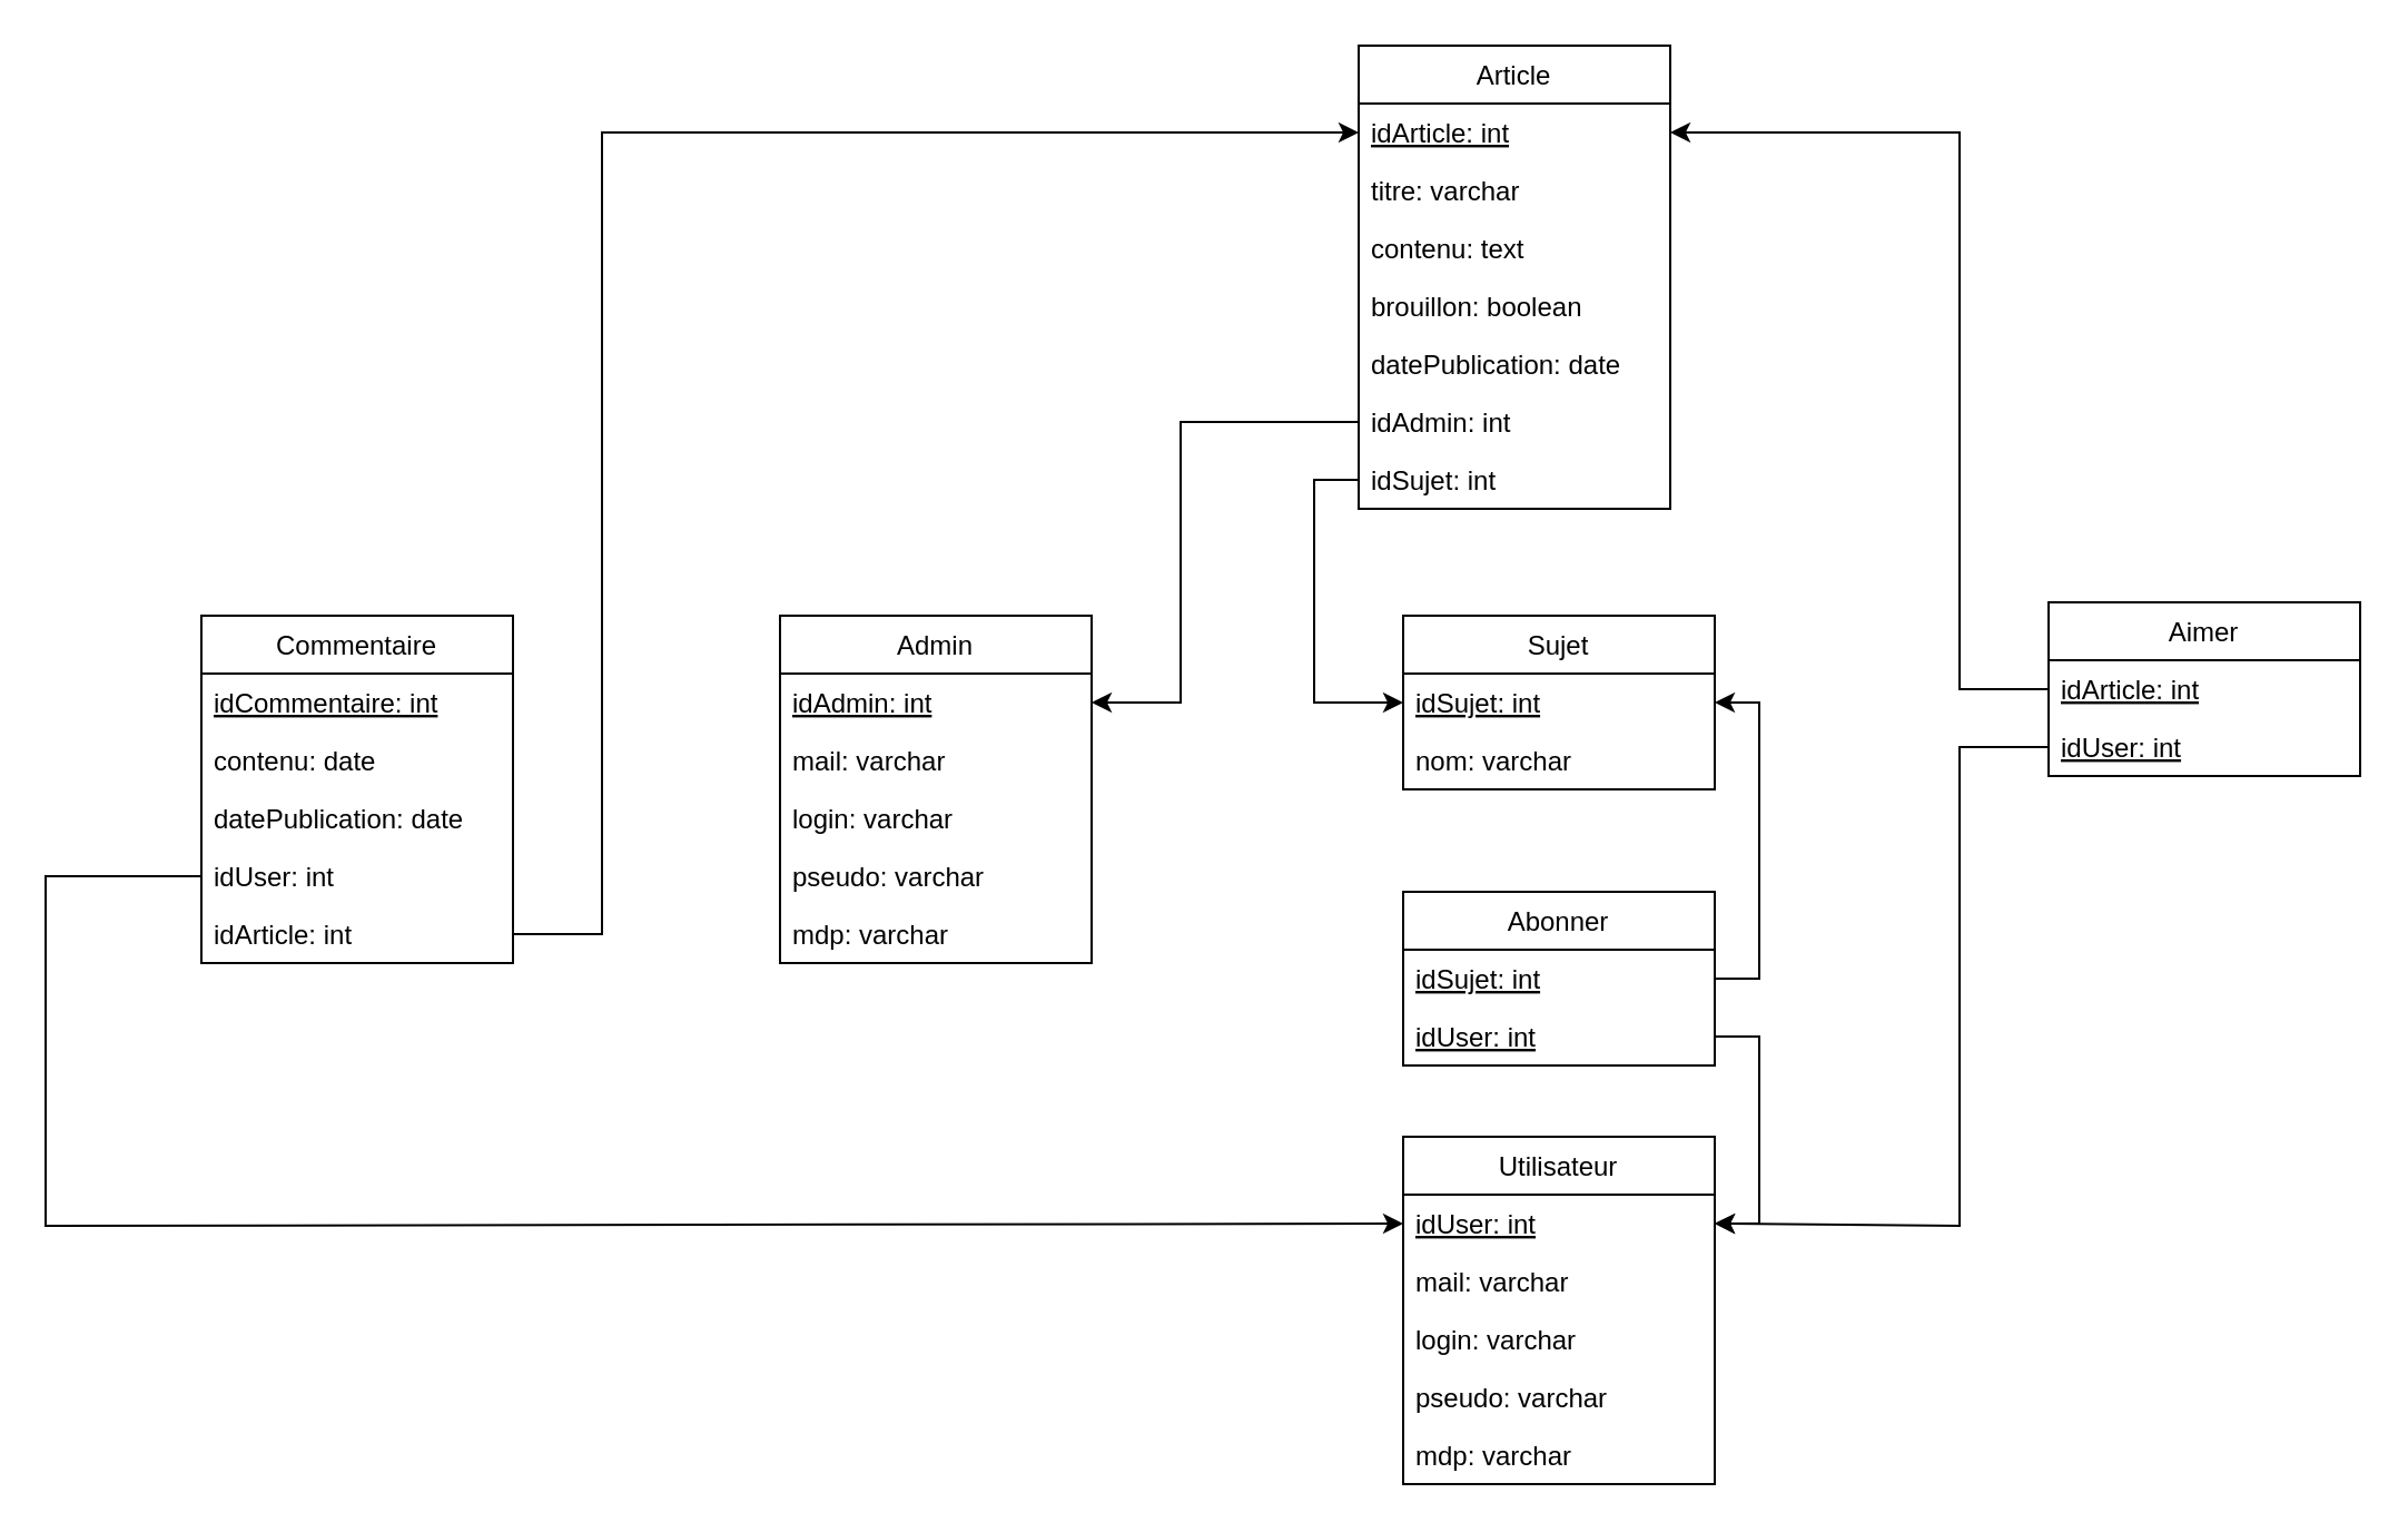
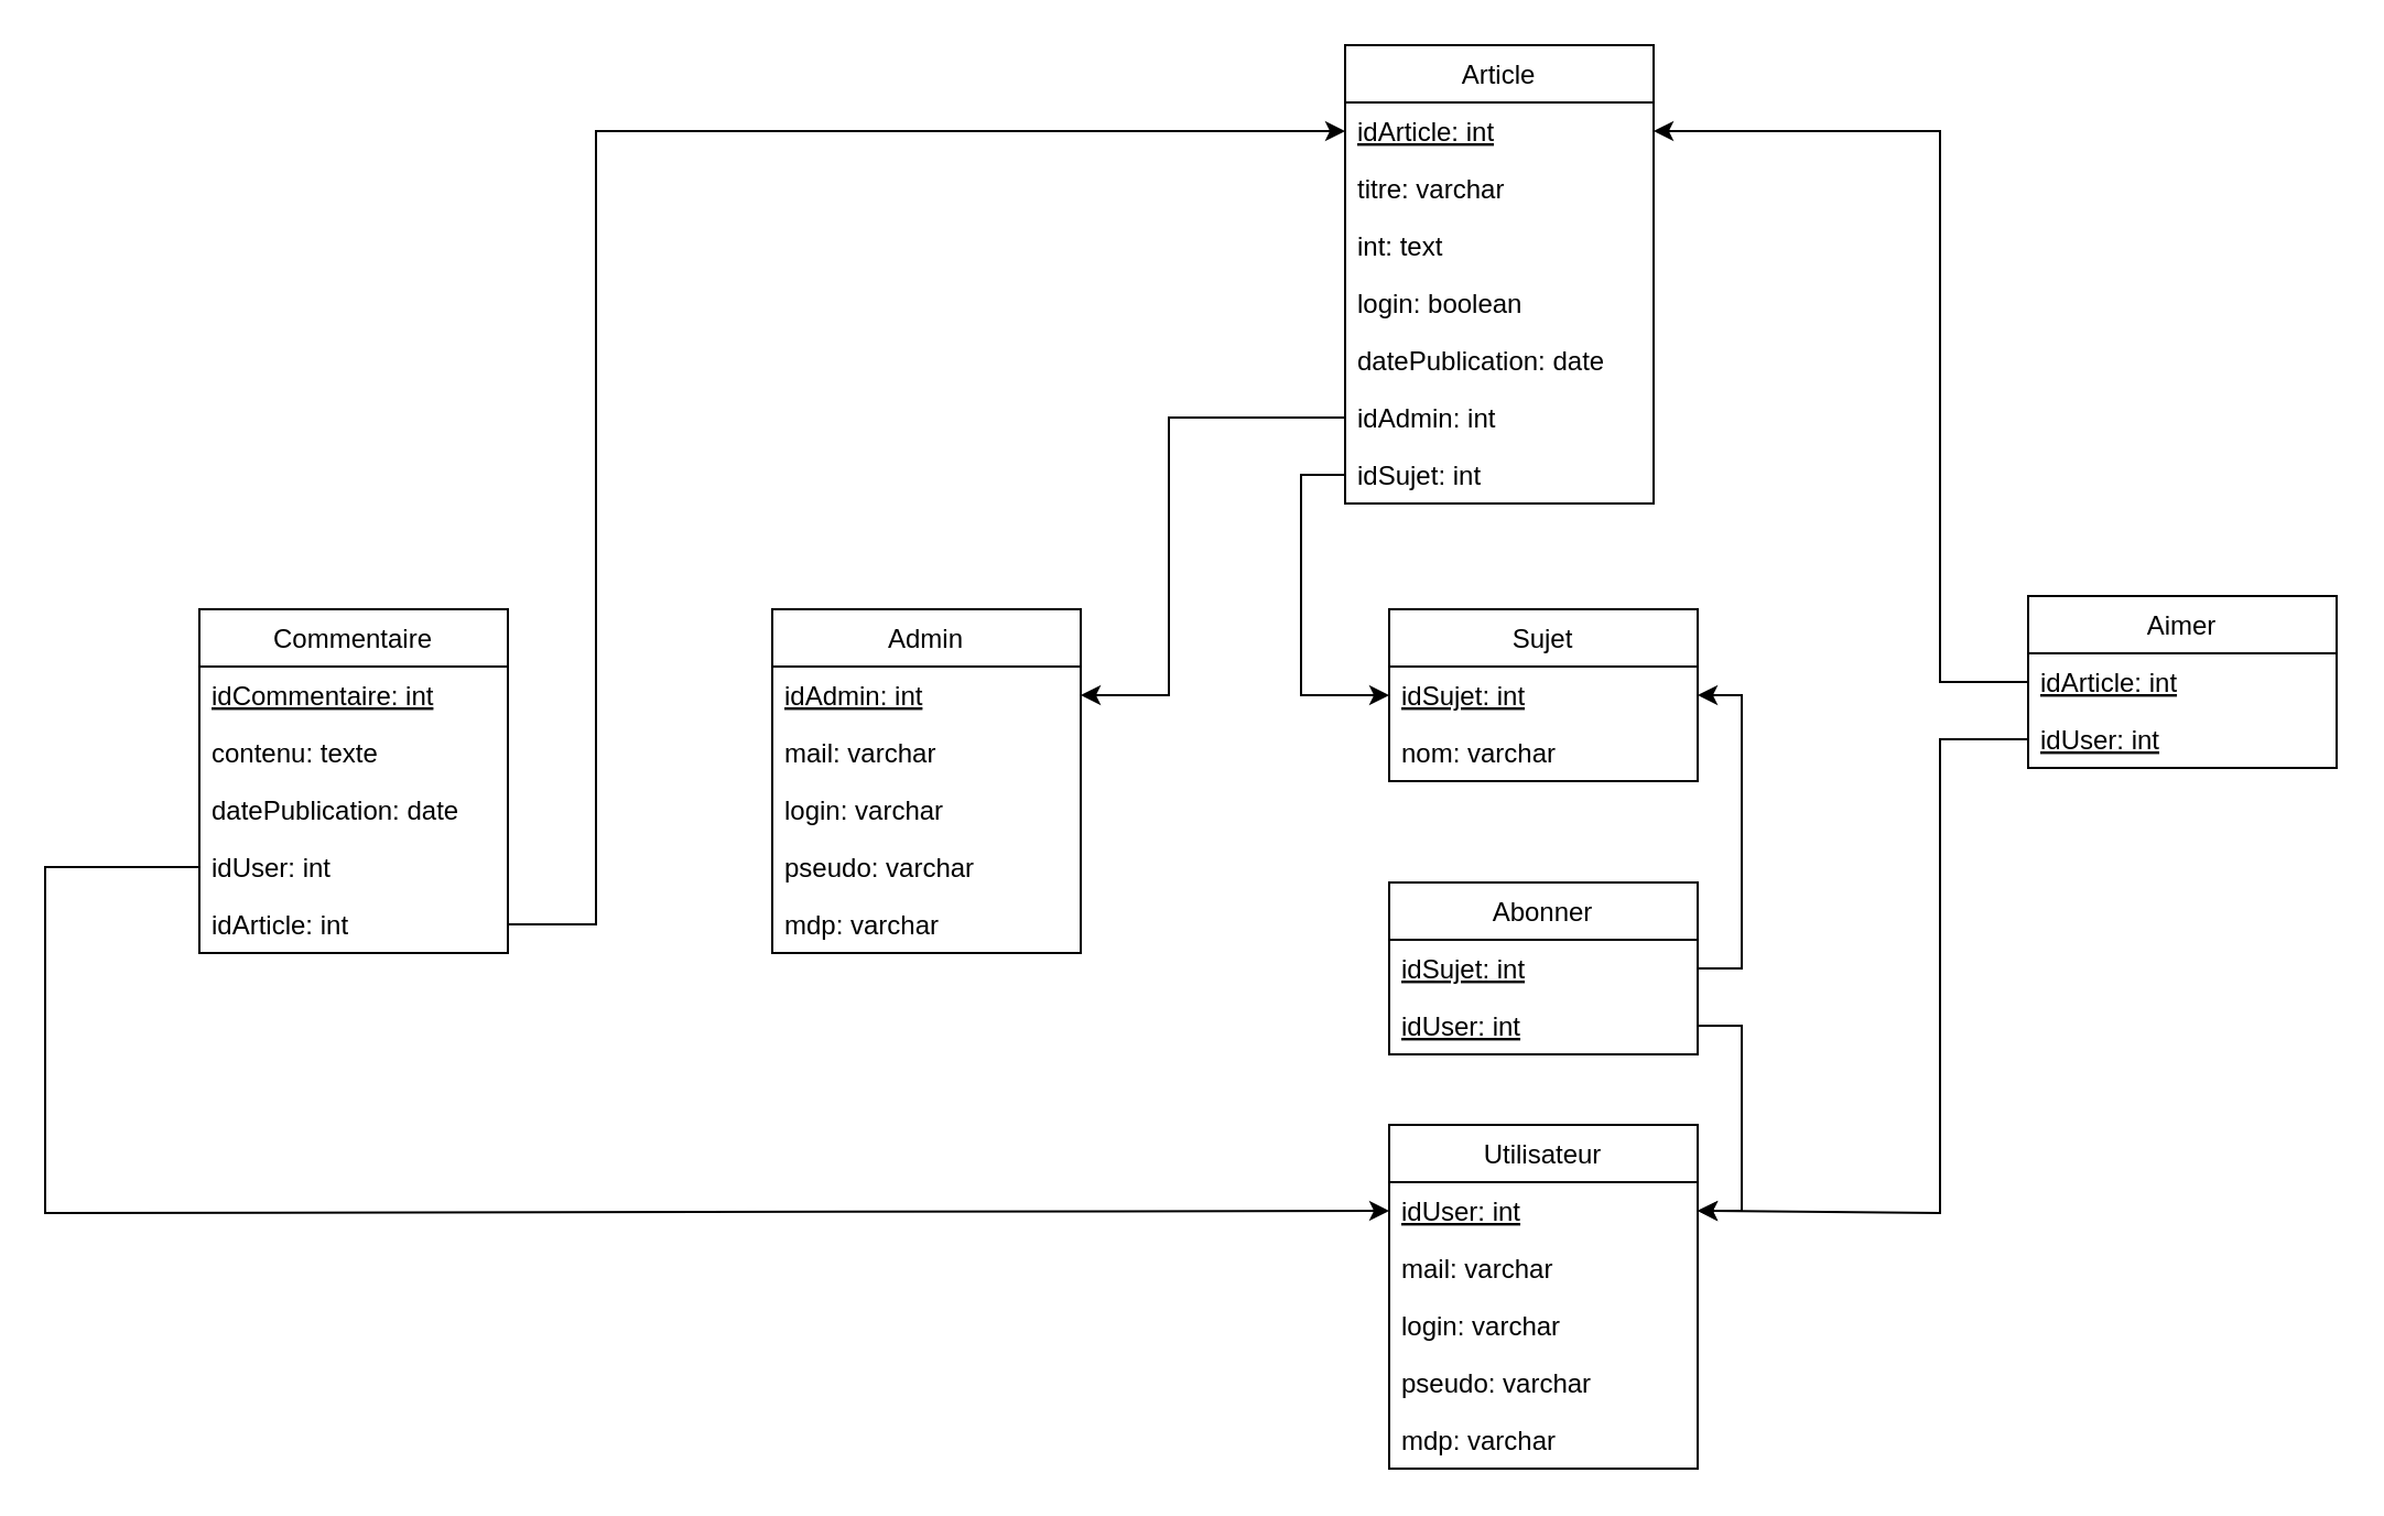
- <mxCell id="5" value="contenu: text" style="text;strokeColor=none;fillColor=none;align=left;verticalAlign=top;spacingLeft=4;spacingRight=4;overflow=hidden;rotatable=0;points=[[0,0.5],[1,0.5]];portConstraint=eastwest;" vertex="1" parent="2"><mxGeometry y="78" width="140" height="26" as="geometry" /></mxCell>
+ <mxCell id="5" value="int: text" style="text;strokeColor=none;fillColor=none;align=left;verticalAlign=top;spacingLeft=4;spacingRight=4;overflow=hidden;rotatable=0;points=[[0,0.5],[1,0.5]];portConstraint=eastwest;" vertex="1" parent="2"><mxGeometry y="78" width="140" height="26" as="geometry" /></mxCell>
- <mxCell id="6" value="brouillon: boolean" style="text;strokeColor=none;fillColor=none;align=left;verticalAlign=top;spacingLeft=4;spacingRight=4;overflow=hidden;rotatable=0;points=[[0,0.5],[1,0.5]];portConstraint=eastwest;" vertex="1" parent="2"><mxGeometry y="104" width="140" height="26" as="geometry" /></mxCell>
+ <mxCell id="6" value="login: boolean" style="text;strokeColor=none;fillColor=none;align=left;verticalAlign=top;spacingLeft=4;spacingRight=4;overflow=hidden;rotatable=0;points=[[0,0.5],[1,0.5]];portConstraint=eastwest;" vertex="1" parent="2"><mxGeometry y="104" width="140" height="26" as="geometry" /></mxCell>
- <mxCell id="24" value="contenu: date" style="text;strokeColor=none;fillColor=none;align=left;verticalAlign=top;spacingLeft=4;spacingRight=4;overflow=hidden;rotatable=0;points=[[0,0.5],[1,0.5]];portConstraint=eastwest;" vertex="1" parent="22"><mxGeometry y="52" width="140" height="26" as="geometry" /></mxCell>
+ <mxCell id="24" value="contenu: texte" style="text;strokeColor=none;fillColor=none;align=left;verticalAlign=top;spacingLeft=4;spacingRight=4;overflow=hidden;rotatable=0;points=[[0,0.5],[1,0.5]];portConstraint=eastwest;" vertex="1" parent="22"><mxGeometry y="52" width="140" height="26" as="geometry" /></mxCell>
